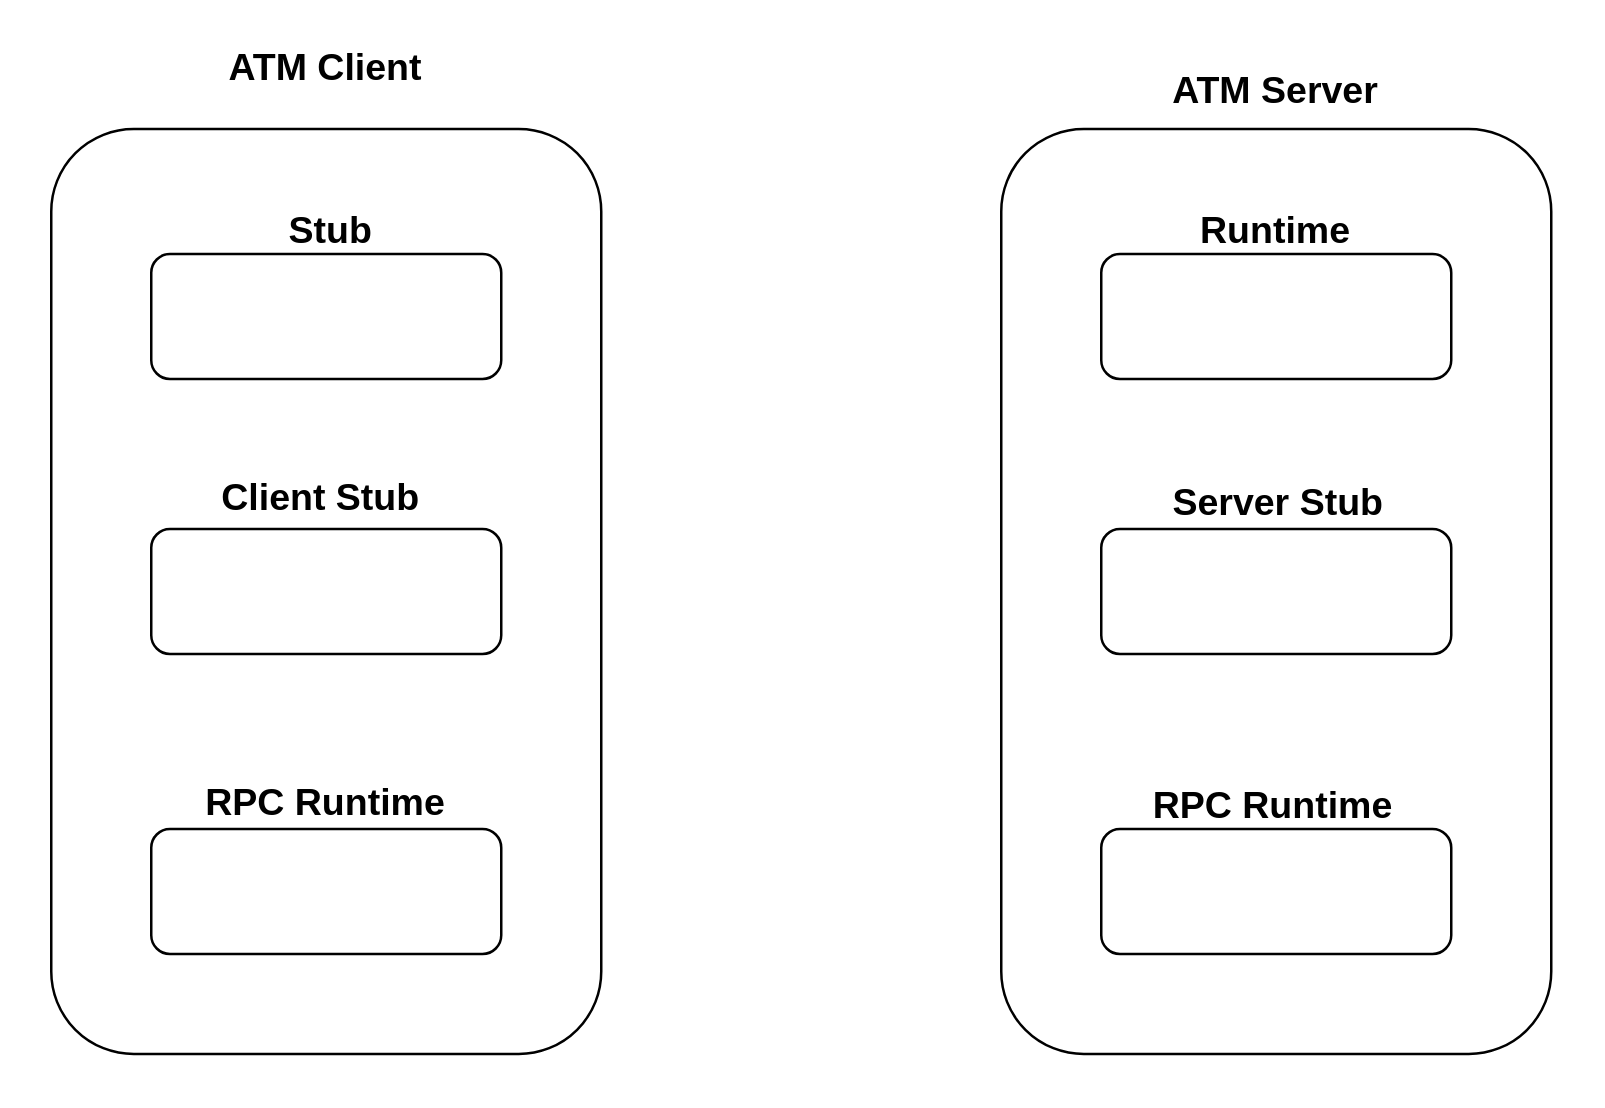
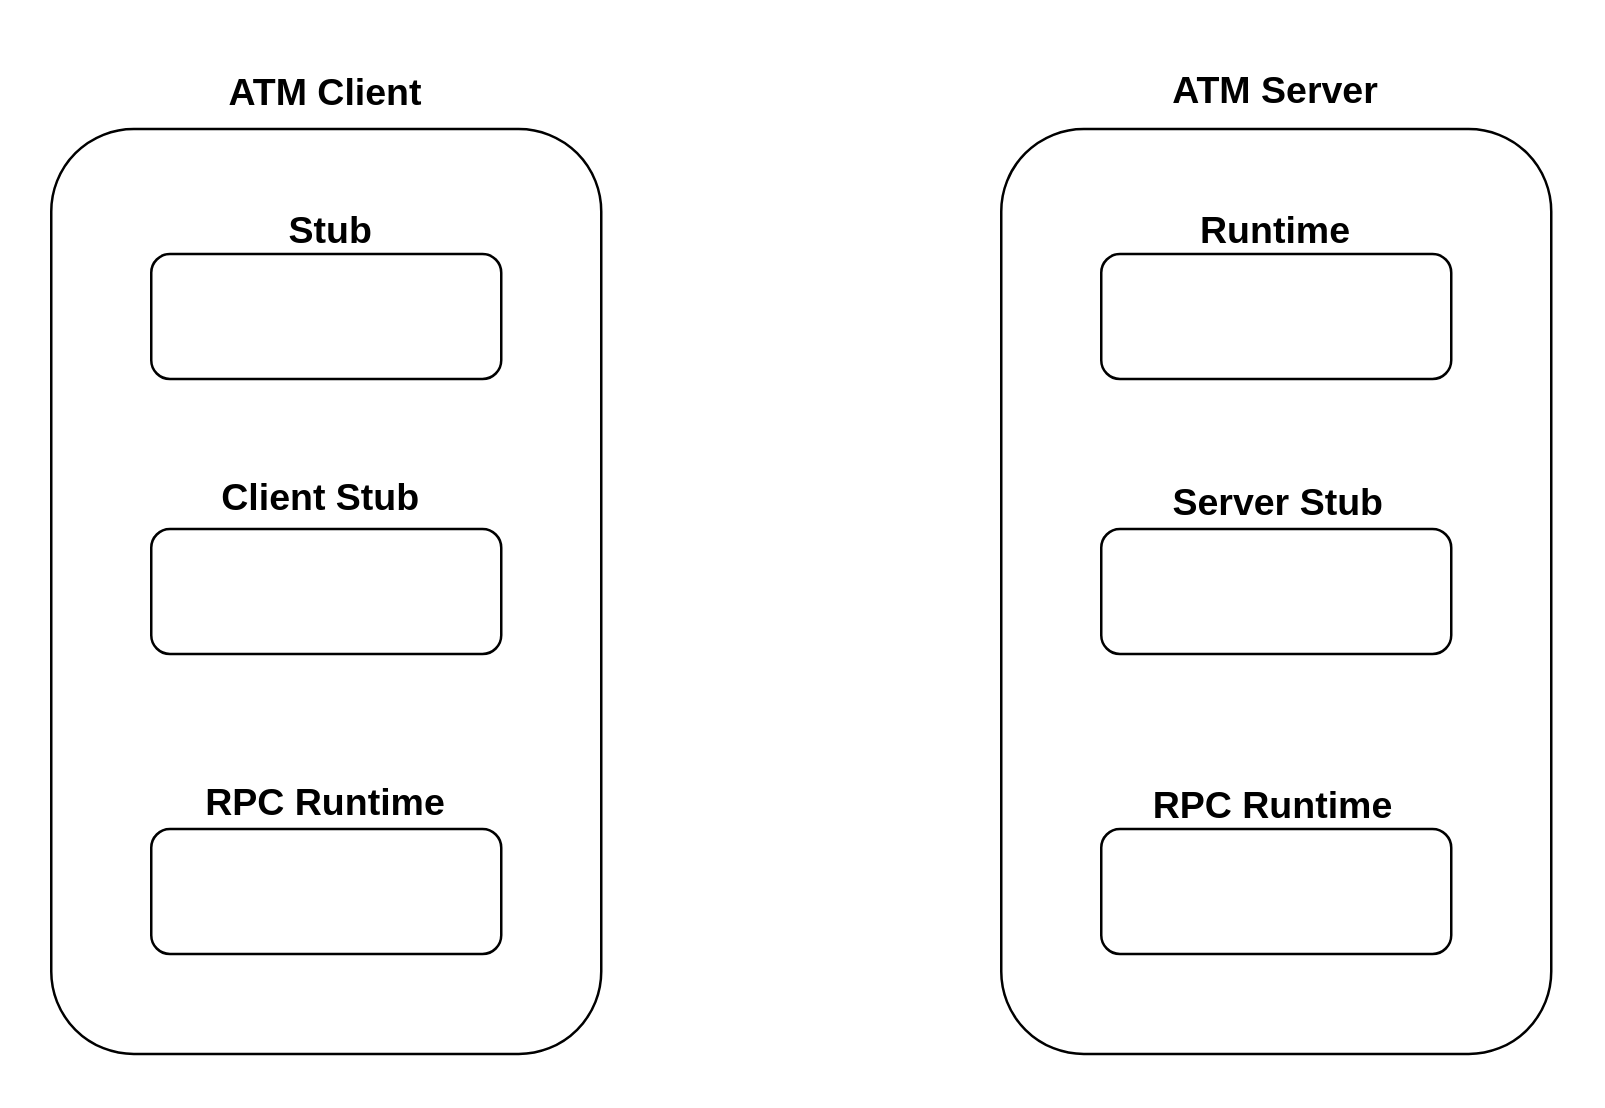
- <mxCell id="10" value="&lt;b&gt;&lt;font style=&quot;font-size: 15px;&quot;&gt;ATM Client&lt;/font&gt;&lt;/b&gt;" style="text;html=1;strokeColor=none;fillColor=none;align=center;verticalAlign=middle;whiteSpace=wrap;rounded=0;" vertex="1" parent="1"><mxGeometry x="85" y="11" width="90" height="30" as="geometry" /></mxCell>
+ <mxCell id="10" value="&lt;b&gt;&lt;font style=&quot;font-size: 15px;&quot;&gt;ATM Client&lt;/font&gt;&lt;/b&gt;" style="text;html=1;strokeColor=none;fillColor=none;align=center;verticalAlign=middle;whiteSpace=wrap;rounded=0;" vertex="1" parent="1"><mxGeometry x="85" y="21" width="90" height="30" as="geometry" /></mxCell>
